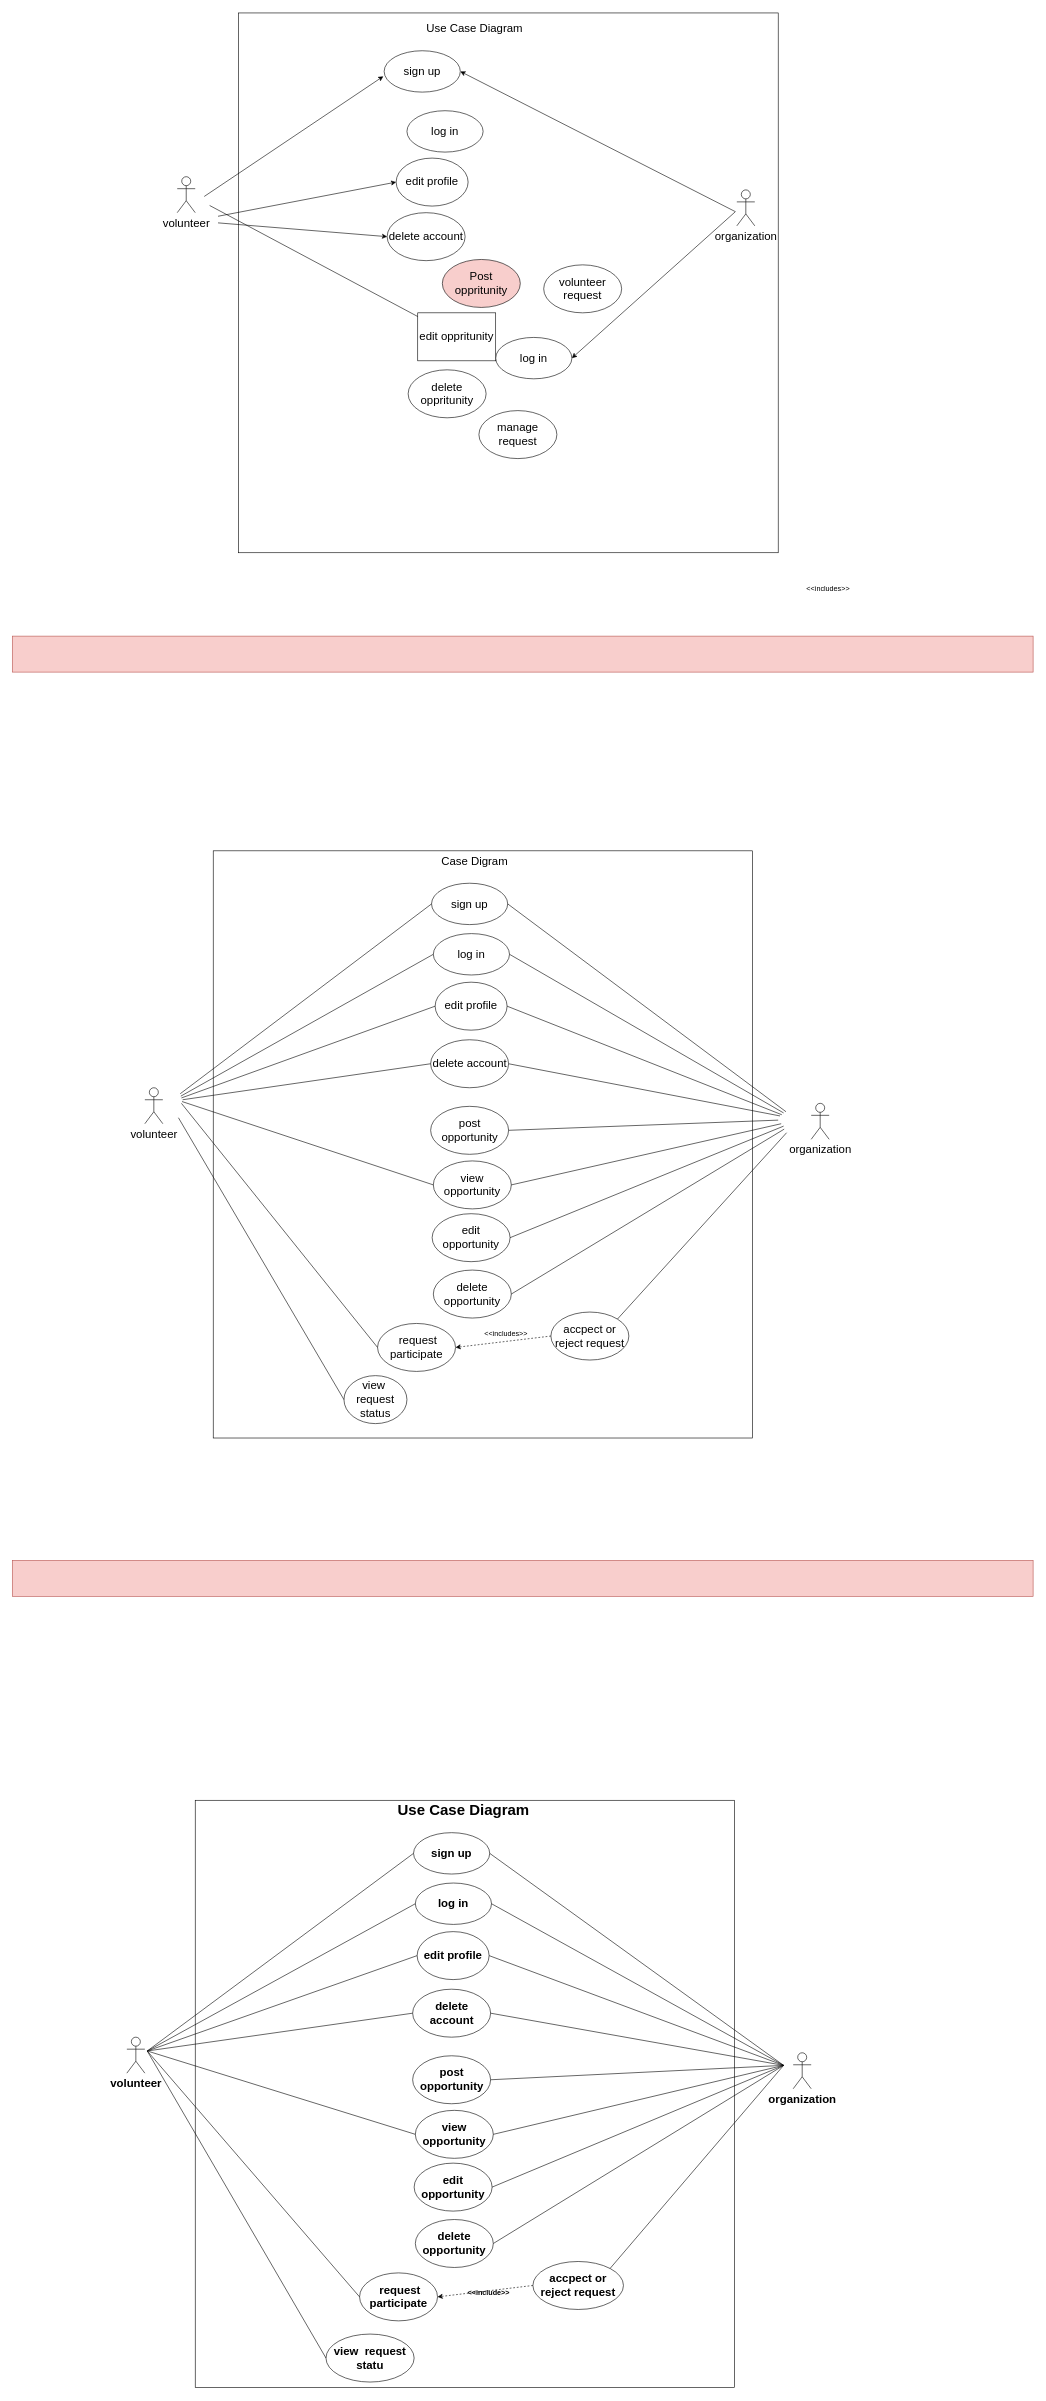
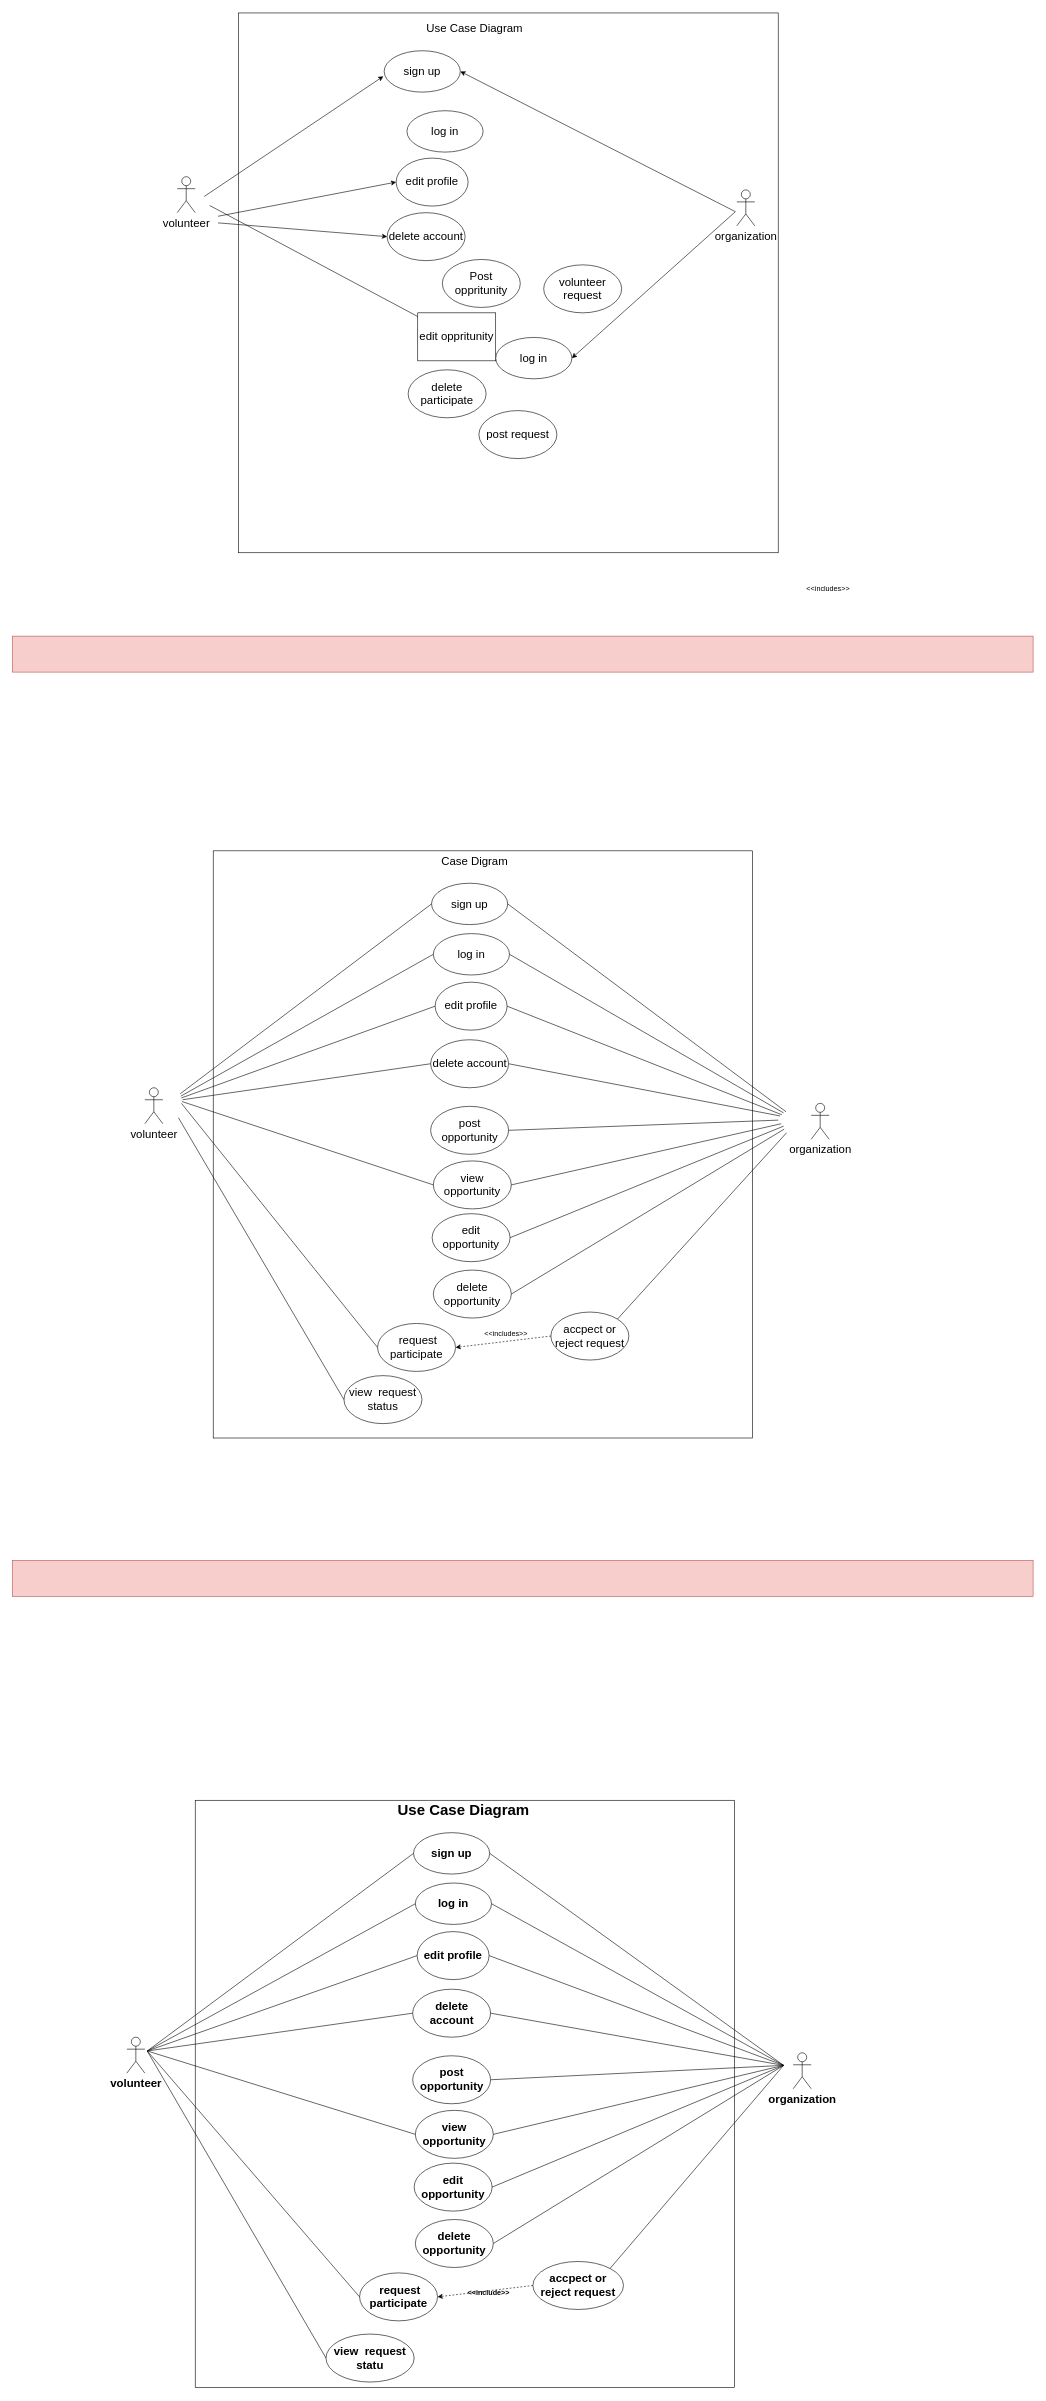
- <mxCell id="17" value="&lt;font style=&quot;font-size: 19px;&quot;&gt;Post oppritunity&lt;/font&gt;" style="ellipse;whiteSpace=wrap;html=1;fillColor=#f8cecc;" parent="1" vertex="1"><mxGeometry x="737" y="431" width="130" height="80" as="geometry" /></mxCell>
+ <mxCell id="17" value="&lt;font style=&quot;font-size: 19px;&quot;&gt;Post oppritunity&lt;/font&gt;" style="ellipse;whiteSpace=wrap;html=1;" parent="1" vertex="1"><mxGeometry x="737" y="431" width="130" height="80" as="geometry" /></mxCell>
- <mxCell id="19" value="&lt;font style=&quot;font-size: 19px;&quot;&gt;delete oppritunity&lt;/font&gt;" style="ellipse;whiteSpace=wrap;html=1;" parent="1" vertex="1"><mxGeometry x="680" y="615" width="130" height="80" as="geometry" /></mxCell>
+ <mxCell id="19" value="&lt;font style=&quot;font-size: 19px;&quot;&gt;delete participate&lt;/font&gt;" style="ellipse;whiteSpace=wrap;html=1;" parent="1" vertex="1"><mxGeometry x="680" y="615" width="130" height="80" as="geometry" /></mxCell>
- <mxCell id="20" value="&lt;font style=&quot;font-size: 19px;&quot;&gt;manage request&lt;/font&gt;" style="ellipse;whiteSpace=wrap;html=1;" parent="1" vertex="1"><mxGeometry x="798" y="683" width="130" height="80" as="geometry" /></mxCell>
+ <mxCell id="20" value="&lt;font style=&quot;font-size: 19px;&quot;&gt;post request&lt;/font&gt;" style="ellipse;whiteSpace=wrap;html=1;" parent="1" vertex="1"><mxGeometry x="798" y="683" width="130" height="80" as="geometry" /></mxCell>
- <mxCell id="56" value="&lt;span style=&quot;font-size: 19px;&quot;&gt;view&amp;nbsp; request status&lt;/span&gt;" style="ellipse;whiteSpace=wrap;html=1;" parent="1" vertex="1"><mxGeometry x="573" y="2292" width="105" height="80" as="geometry" /></mxCell>
+ <mxCell id="56" value="&lt;span style=&quot;font-size: 19px;&quot;&gt;view&amp;nbsp; request status&lt;/span&gt;" style="ellipse;whiteSpace=wrap;html=1;" parent="1" vertex="1"><mxGeometry x="573" y="2292" width="130" height="80" as="geometry" /></mxCell>
